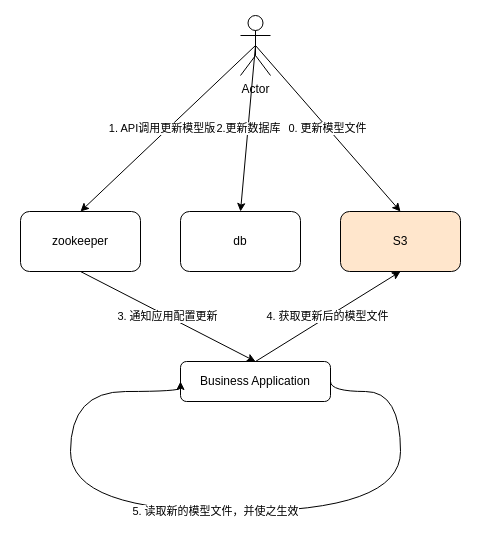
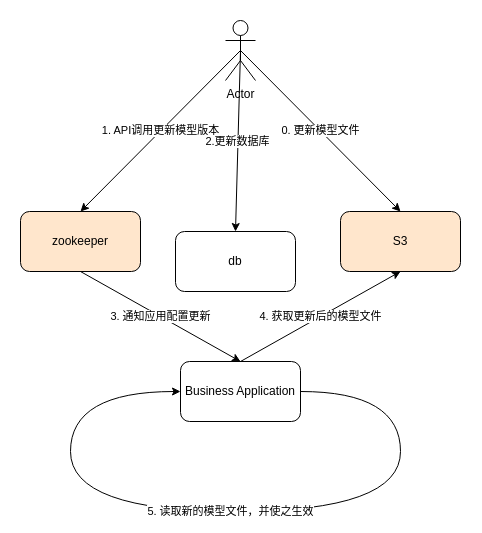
- <mxCell id="9" value="Actor" style="shape=umlActor;verticalLabelPosition=bottom;verticalAlign=top;html=1;outlineConnect=0;" parent="1" vertex="1"><mxGeometry x="240" y="15" width="30" height="60" as="geometry" /></mxCell>
+ <mxCell id="9" value="Actor" style="shape=umlActor;verticalLabelPosition=bottom;verticalAlign=top;html=1;outlineConnect=0;" parent="1" vertex="1"><mxGeometry x="225" y="20" width="30" height="60" as="geometry" /></mxCell>
- <mxCell id="2" value="zookeeper" style="rounded=1;whiteSpace=wrap;html=1;" parent="1" vertex="1"><mxGeometry x="20" y="211" width="120" height="60" as="geometry" /></mxCell>
+ <mxCell id="2" value="zookeeper" style="rounded=1;whiteSpace=wrap;html=1;fillColor=#ffe6cc;" parent="1" vertex="1"><mxGeometry x="20" y="211" width="120" height="60" as="geometry" /></mxCell>
- <mxCell id="11" value="db" style="rounded=1;whiteSpace=wrap;html=1;" parent="1" vertex="1"><mxGeometry x="180" y="211" width="120" height="60" as="geometry" /></mxCell>
+ <mxCell id="11" value="db" style="rounded=1;whiteSpace=wrap;html=1;" parent="1" vertex="1"><mxGeometry x="175" y="231" width="120" height="60" as="geometry" /></mxCell>
- <mxCell id="3" value="Business Application" style="rounded=1;whiteSpace=wrap;html=1;" parent="1" vertex="1"><mxGeometry x="180" y="361" width="150" height="40" as="geometry" /></mxCell>
+ <mxCell id="3" value="Business Application" style="rounded=1;whiteSpace=wrap;html=1;" parent="1" vertex="1"><mxGeometry x="180" y="361" width="120" height="60" as="geometry" /></mxCell>
